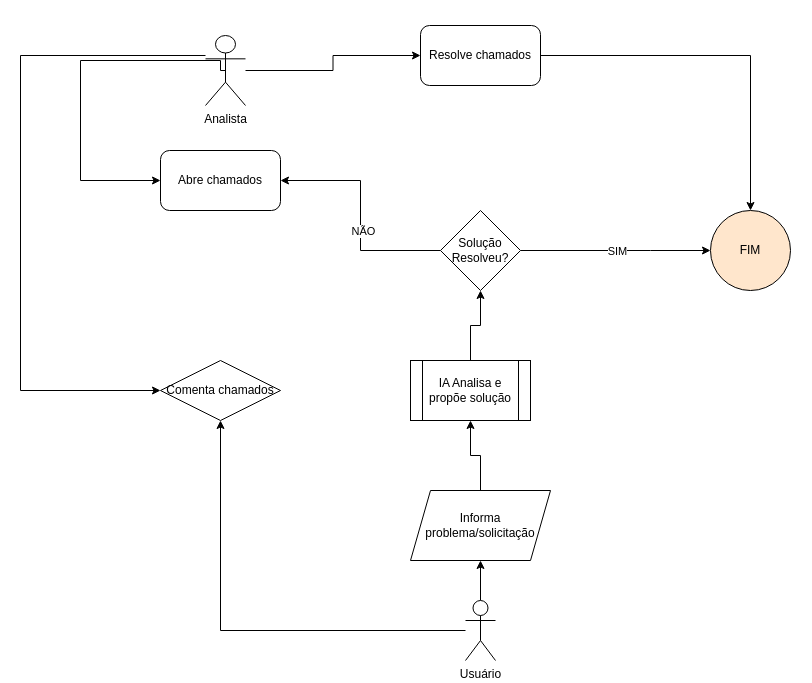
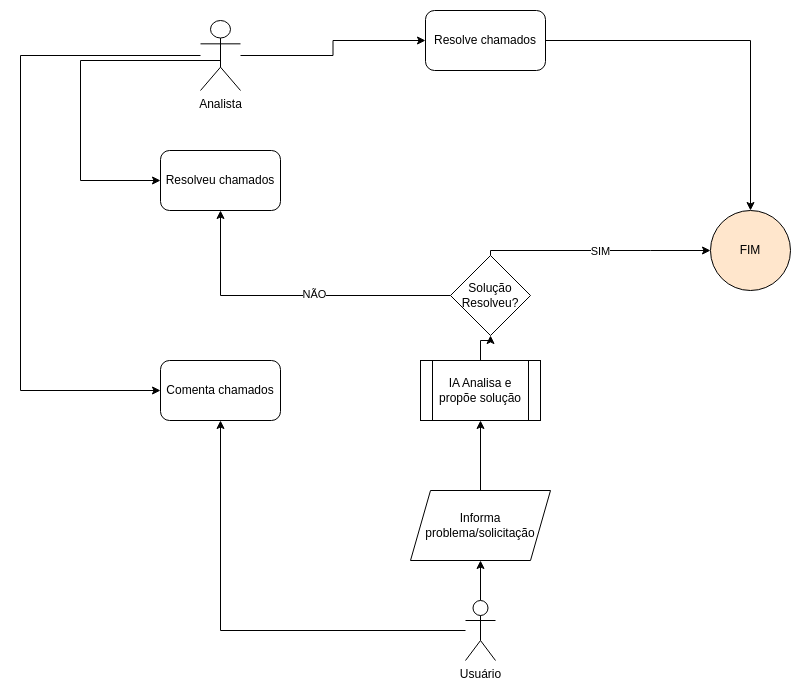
- <mxCell id="8" value="Resolve chamados" style="rounded=1;whiteSpace=wrap;html=1;" vertex="1" parent="1"><mxGeometry x="420" y="25" width="120" height="60" as="geometry" /></mxCell>
+ <mxCell id="8" value="Resolve chamados" style="rounded=1;whiteSpace=wrap;html=1;" vertex="1" parent="1"><mxGeometry x="425" y="10" width="120" height="60" as="geometry" /></mxCell>
- <mxCell id="5" value="Analista" style="shape=umlActor;verticalLabelPosition=bottom;verticalAlign=top;html=1;outlineConnect=0;" vertex="1" parent="1"><mxGeometry x="205" y="35" width="40" height="70" as="geometry" /></mxCell>
+ <mxCell id="5" value="Analista" style="shape=umlActor;verticalLabelPosition=bottom;verticalAlign=top;html=1;outlineConnect=0;" vertex="1" parent="1"><mxGeometry x="200" y="20" width="40" height="70" as="geometry" /></mxCell>
- <mxCell id="6" value="Abre chamados" style="rounded=1;whiteSpace=wrap;html=1;" vertex="1" parent="1"><mxGeometry x="160" y="150" width="120" height="60" as="geometry" /></mxCell>
+ <mxCell id="6" value="Resolveu chamados" style="rounded=1;whiteSpace=wrap;html=1;" vertex="1" parent="1"><mxGeometry x="160" y="150" width="120" height="60" as="geometry" /></mxCell>
- <mxCell id="21" value="Solução Resolveu?" style="rhombus;whiteSpace=wrap;html=1;" vertex="1" parent="1"><mxGeometry x="440" y="210" width="80" height="80" as="geometry" /></mxCell>
+ <mxCell id="21" value="Solução Resolveu?" style="rhombus;whiteSpace=wrap;html=1;" vertex="1" parent="1"><mxGeometry x="450" y="255" width="80" height="80" as="geometry" /></mxCell>
- <mxCell id="9" value="Comenta chamados" style="rhombus;whiteSpace=wrap;html=1;" vertex="1" parent="1"><mxGeometry x="160" y="360" width="120" height="60" as="geometry" /></mxCell>
+ <mxCell id="9" value="Comenta chamados" style="rounded=1;whiteSpace=wrap;html=1;" vertex="1" parent="1"><mxGeometry x="160" y="360" width="120" height="60" as="geometry" /></mxCell>
- <mxCell id="16" value="IA Analisa e propõe solução" style="shape=process;whiteSpace=wrap;html=1;backgroundOutline=1;" vertex="1" parent="1"><mxGeometry x="410" y="360" width="120" height="60" as="geometry" /></mxCell>
+ <mxCell id="16" value="IA Analisa e propõe solução" style="shape=process;whiteSpace=wrap;html=1;backgroundOutline=1;" vertex="1" parent="1"><mxGeometry x="420" y="360" width="120" height="60" as="geometry" /></mxCell>
